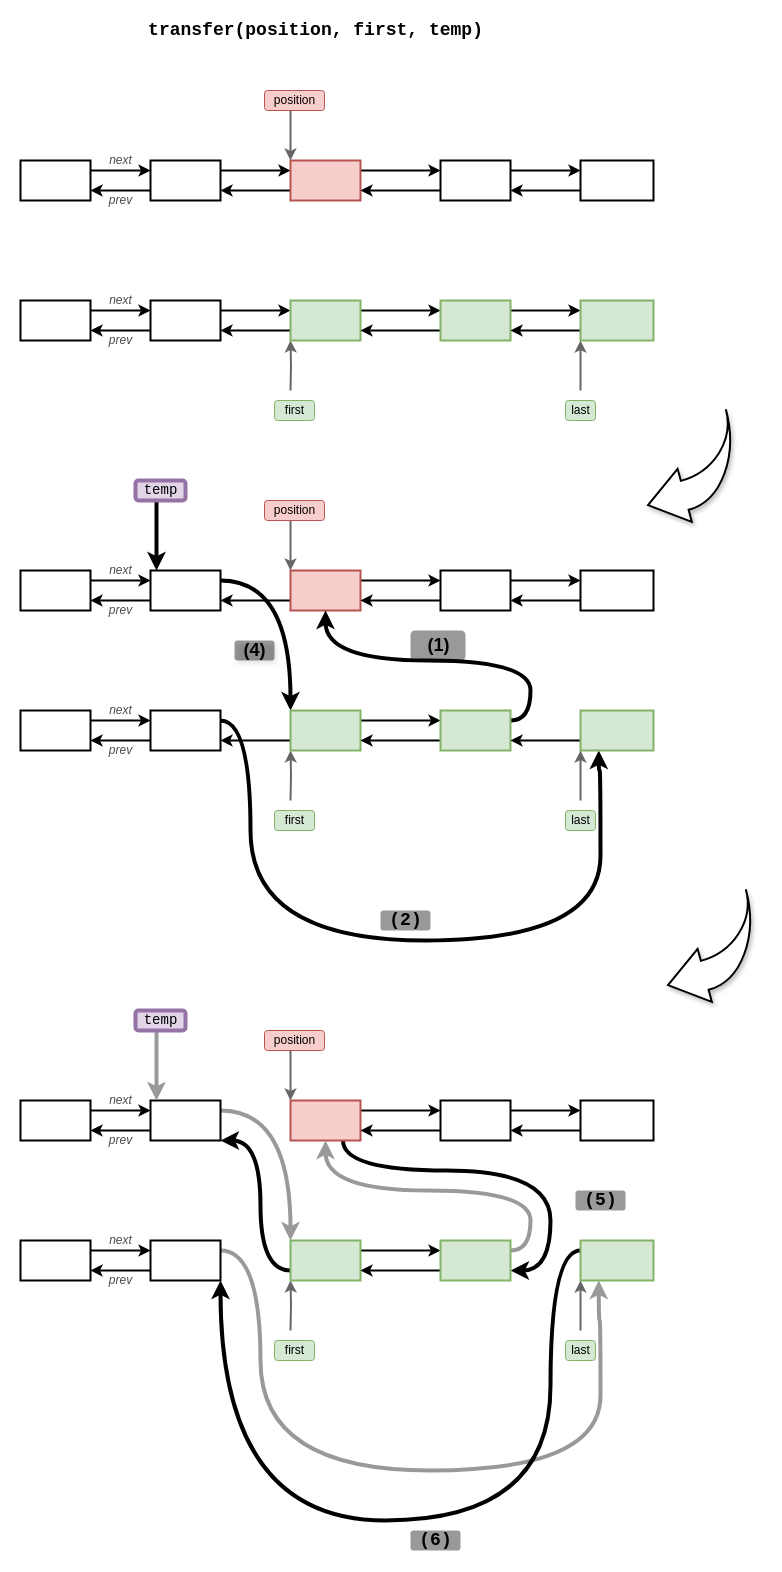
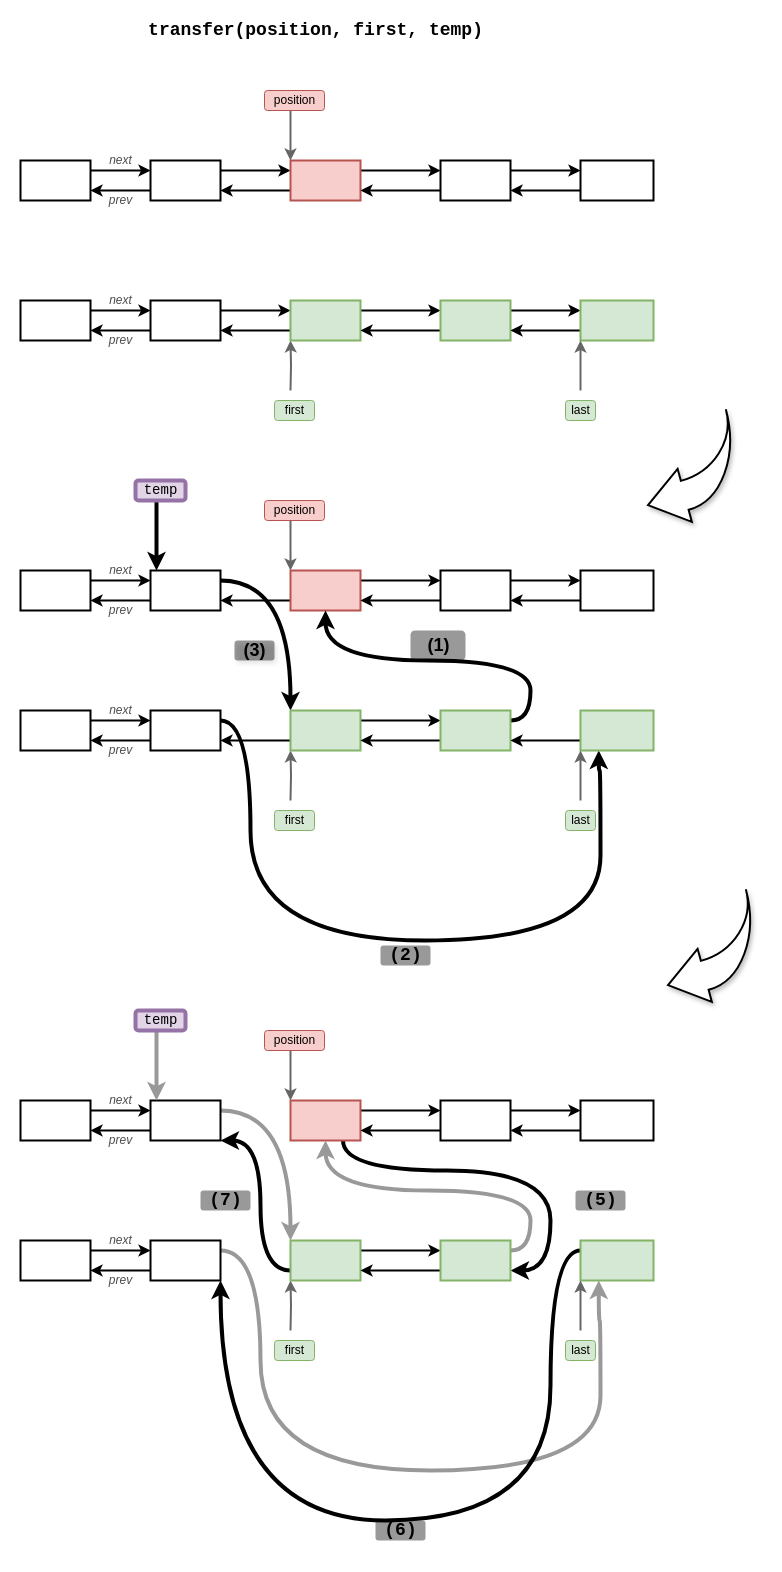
- <mxCell id="80" value="&lt;b&gt;&lt;font style=&quot;font-size: 18px&quot;&gt;(4)&lt;/font&gt;&lt;/b&gt;" style="text;html=1;align=center;verticalAlign=middle;resizable=0;points=[];autosize=1;strokeColor=none;rounded=1;shadow=1;fillColor=#000000;opacity=40;" vertex="1" parent="1"><mxGeometry x="234" y="640" width="40" height="20" as="geometry" /></mxCell>
+ <mxCell id="80" value="&lt;b&gt;&lt;font style=&quot;font-size: 18px&quot;&gt;(3)&lt;/font&gt;&lt;/b&gt;" style="text;html=1;align=center;verticalAlign=middle;resizable=0;points=[];autosize=1;strokeColor=none;rounded=1;shadow=1;fillColor=#000000;opacity=40;" vertex="1" parent="1"><mxGeometry x="234" y="640" width="40" height="20" as="geometry" /></mxCell>
- <mxCell id="79" value="&lt;font style=&quot;font-size: 18px&quot; face=&quot;Courier New&quot;&gt;&lt;b&gt;(2)&lt;/b&gt;&lt;/font&gt;" style="text;html=1;align=center;verticalAlign=middle;resizable=0;points=[];autosize=1;strokeColor=none;fillColor=#000000;rounded=1;opacity=40;" vertex="1" parent="1"><mxGeometry x="380" y="910" width="50" height="20" as="geometry" /></mxCell>
+ <mxCell id="79" value="&lt;font style=&quot;font-size: 18px&quot; face=&quot;Courier New&quot;&gt;&lt;b&gt;(2)&lt;/b&gt;&lt;/font&gt;" style="text;html=1;align=center;verticalAlign=middle;resizable=0;points=[];autosize=1;strokeColor=none;fillColor=#000000;rounded=1;opacity=40;" vertex="1" parent="1"><mxGeometry x="380" y="945" width="50" height="20" as="geometry" /></mxCell>
+ <mxCell id="122" value="&lt;font style=&quot;font-size: 18px&quot; face=&quot;Courier New&quot;&gt;&lt;b&gt;(7)&lt;/b&gt;&lt;/font&gt;" style="text;html=1;align=center;verticalAlign=middle;resizable=0;points=[];autosize=1;strokeColor=none;fillColor=#000000;rounded=1;opacity=40;" vertex="1" parent="1"><mxGeometry x="200" y="1190" width="50" height="20" as="geometry" /></mxCell>
- <mxCell id="121" value="&lt;font style=&quot;font-size: 18px&quot; face=&quot;Courier New&quot;&gt;&lt;b&gt;(6)&lt;/b&gt;&lt;/font&gt;" style="text;html=1;align=center;verticalAlign=middle;resizable=0;points=[];autosize=1;strokeColor=none;fillColor=#000000;rounded=1;opacity=40;" vertex="1" parent="1"><mxGeometry x="410" y="1530" width="50" height="20" as="geometry" /></mxCell>
+ <mxCell id="121" value="&lt;font style=&quot;font-size: 18px&quot; face=&quot;Courier New&quot;&gt;&lt;b&gt;(6)&lt;/b&gt;&lt;/font&gt;" style="text;html=1;align=center;verticalAlign=middle;resizable=0;points=[];autosize=1;strokeColor=none;fillColor=#000000;rounded=1;opacity=40;" vertex="1" parent="1"><mxGeometry x="375" y="1520" width="50" height="20" as="geometry" /></mxCell>
